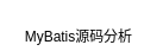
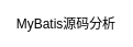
- <mxCell id="2" value="&lt;font style=&quot;font-size: 20px&quot;&gt;MyBatis源码分析&lt;/font&gt;" style="text;html=1;strokeColor=none;fillColor=none;align=center;verticalAlign=middle;whiteSpace=wrap;rounded=0;" vertex="1" parent="1"><mxGeometry x="30" y="35" width="160" height="30" as="geometry" /></mxCell>
+ <mxCell id="2" value="&lt;font style=&quot;font-size: 20px&quot;&gt;MyBatis源码分析&lt;/font&gt;" style="text;html=1;strokeColor=none;fillColor=none;align=center;verticalAlign=middle;whiteSpace=wrap;rounded=0;" vertex="1" parent="1"><mxGeometry x="20" y="20" width="160" height="30" as="geometry" /></mxCell>
